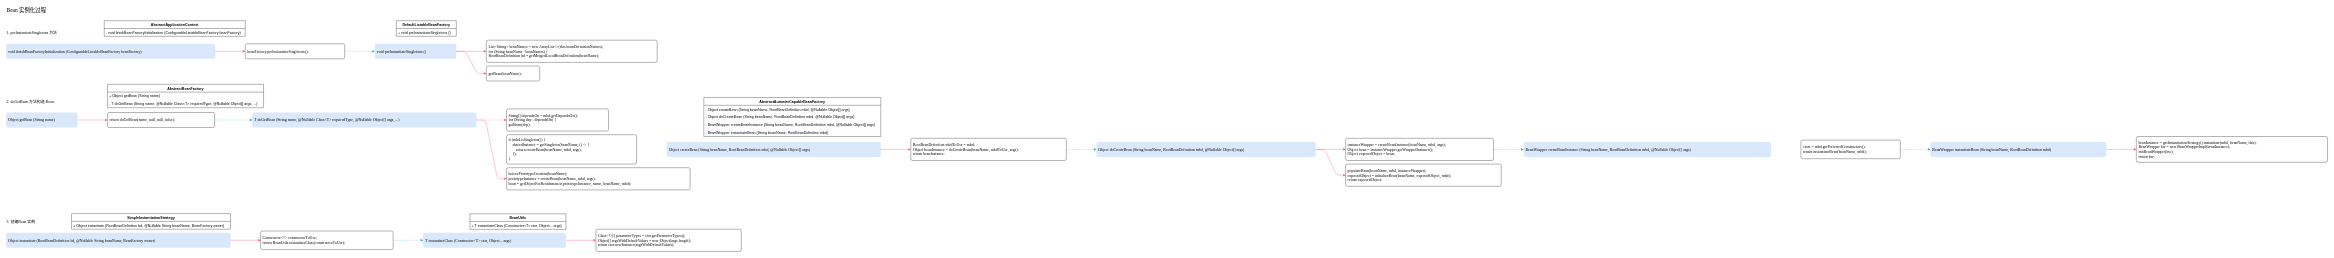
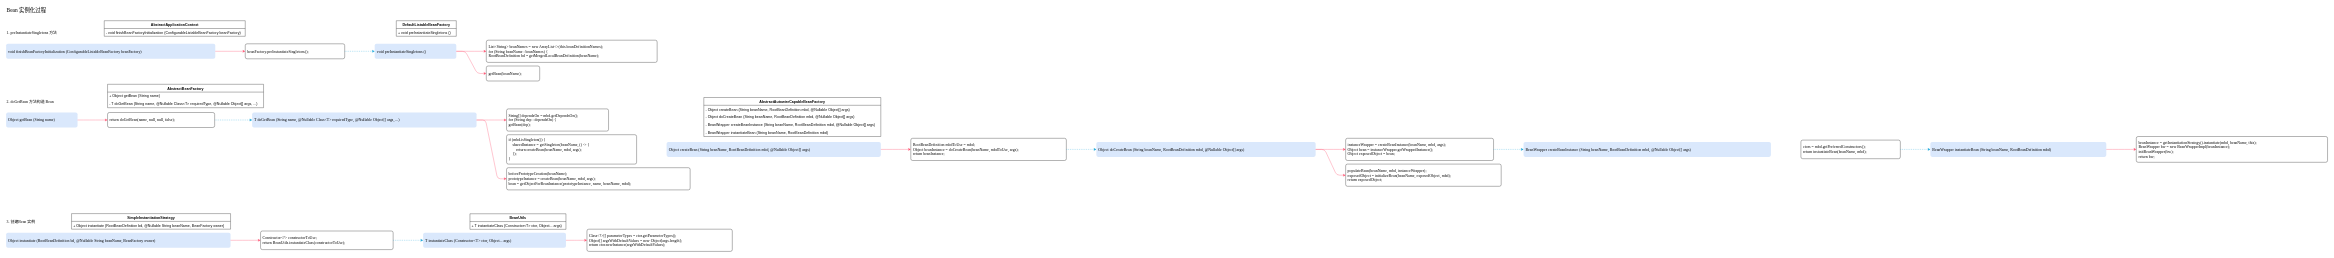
- <mxCell id="20" value="" style="edgeStyle=entityRelationEdgeStyle;rounded=1;orthogonalLoop=1;jettySize=auto;html=1;strokeColor=#FE4365;fontFamily=source code pro;fontSize=13;exitX=1;exitY=0.5;exitDx=0;exitDy=0;dashed=1;" edge="1" parent="1" source="18" target="19"><mxGeometry x="820" y="-40" as="geometry" /></mxCell>
+ <mxCell id="20" value="" style="edgeStyle=entityRelationEdgeStyle;rounded=1;orthogonalLoop=1;jettySize=auto;html=1;strokeColor=#FE4365;fontFamily=source code pro;fontSize=13;exitX=1;exitY=0.5;exitDx=0;exitDy=0;" edge="1" parent="1" source="18" target="19"><mxGeometry x="820" y="-40" as="geometry" /></mxCell>
- <mxCell id="46" value="Class&amp;lt;?&amp;gt;[] parameterTypes = ctor.getParameterTypes();&lt;br/&gt;Object[] argsWithDefaultValues = new Object[args.length];&lt;br/&gt;return ctor.newInstance(argsWithDefaultValues);" style="rounded=1;whiteSpace=wrap;html=1;fontFamily=source code pro;fontSize=13;align=left;spacingLeft=5;arcSize=12;absoluteArcSize=1;" vertex="1" parent="1"><mxGeometry x="1986" y="763" width="484.5" height="74" as="geometry" /></mxCell>
+ <mxCell id="46" value="Class&amp;lt;?&amp;gt;[] parameterTypes = ctor.getParameterTypes();&lt;br/&gt;Object[] argsWithDefaultValues = new Object[args.length];&lt;br/&gt;return ctor.newInstance(argsWithDefaultValues);" style="rounded=1;whiteSpace=wrap;html=1;fontFamily=source code pro;fontSize=13;align=left;spacingLeft=5;arcSize=12;absoluteArcSize=1;" vertex="1" parent="1"><mxGeometry x="1956" y="763" width="484.5" height="74" as="geometry" /></mxCell>
